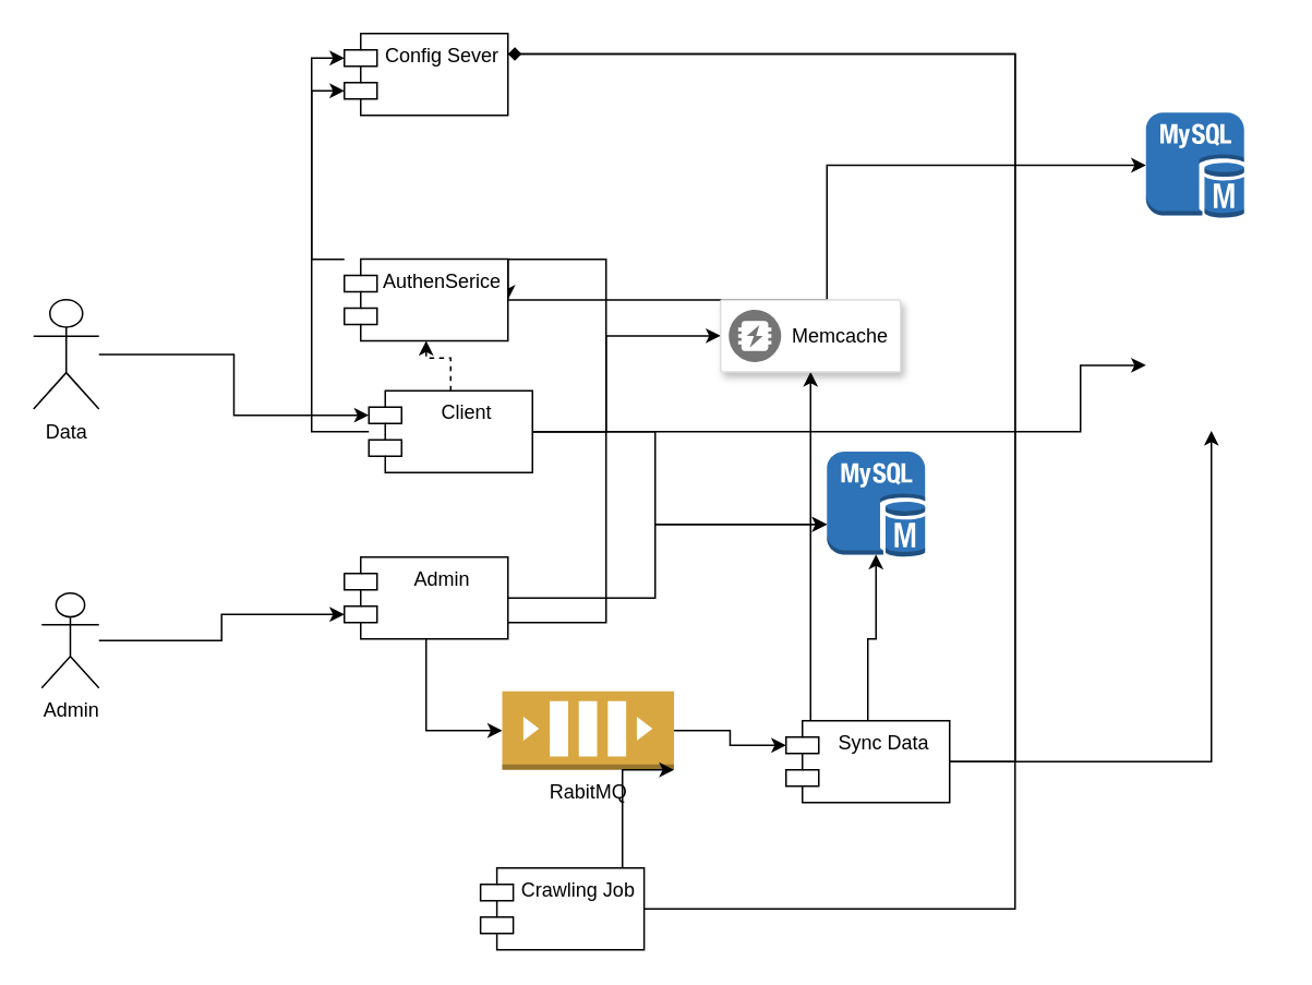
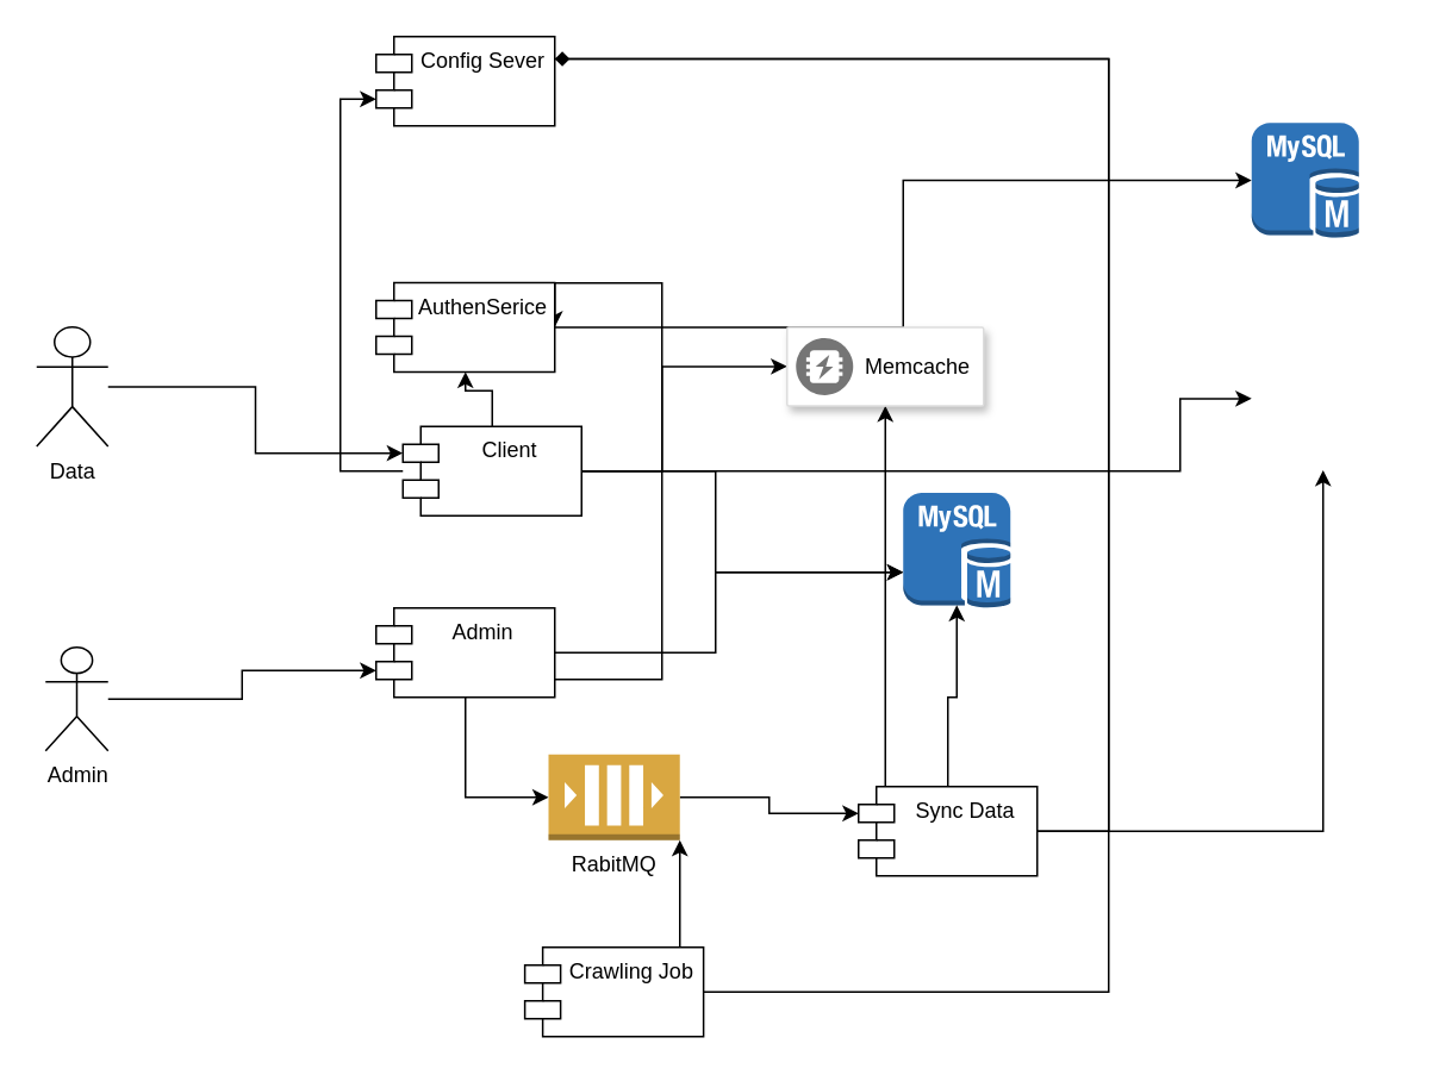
- <mxCell id="18" style="edgeStyle=orthogonalEdgeStyle;rounded=0;orthogonalLoop=1;jettySize=auto;html=1;entryX=0;entryY=0;entryDx=0;entryDy=15;entryPerimeter=0;" parent="1" source="20" target="32" edge="1"><mxGeometry relative="1" as="geometry"><Array as="points"><mxPoint x="190" y="158" /><mxPoint x="190" y="35" /></Array></mxGeometry></mxCell>
- <mxCell id="7" style="edgeStyle=orthogonalEdgeStyle;rounded=0;orthogonalLoop=1;jettySize=auto;html=1;dashed=1;" parent="1" source="11" target="20" edge="1"><mxGeometry relative="1" as="geometry" /></mxCell>
+ <mxCell id="7" style="edgeStyle=orthogonalEdgeStyle;rounded=0;orthogonalLoop=1;jettySize=auto;html=1;" parent="1" source="11" target="20" edge="1"><mxGeometry relative="1" as="geometry" /></mxCell>
- <mxCell id="13" value="RabitMQ" style="outlineConnect=0;dashed=0;verticalLabelPosition=bottom;verticalAlign=top;align=center;html=1;shape=mxgraph.aws3.queue;fillColor=#D9A741;gradientColor=none;" parent="1" vertex="1"><mxGeometry x="306.5" y="422" width="105" height="48" as="geometry" /></mxCell>
+ <mxCell id="13" value="RabitMQ" style="outlineConnect=0;dashed=0;verticalLabelPosition=bottom;verticalAlign=top;align=center;html=1;shape=mxgraph.aws3.queue;fillColor=#D9A741;gradientColor=none;" parent="1" vertex="1"><mxGeometry x="306.5" y="422" width="73.5" height="48" as="geometry" /></mxCell>
